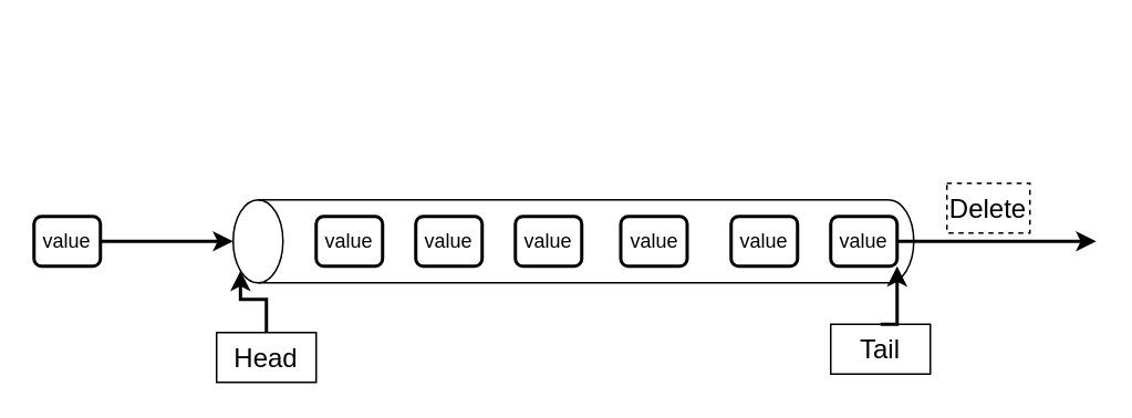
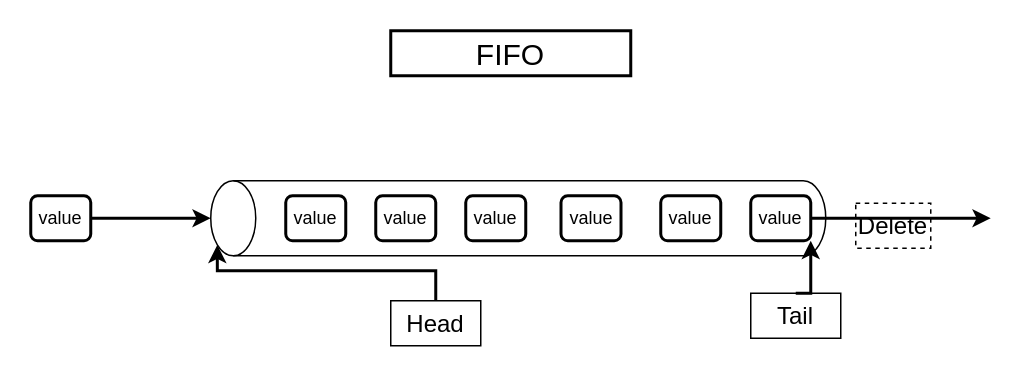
+ <mxCell id="3" value="&lt;font style=&quot;font-size: 20px&quot;&gt;FIFO&lt;/font&gt;" style="text;html=1;fillColor=none;align=center;verticalAlign=middle;whiteSpace=wrap;rounded=0;strokeColor=#000000;strokeWidth=2;" vertex="1" parent="1"><mxGeometry x="260" y="20" width="160" height="30" as="geometry" /></mxCell>
- <mxCell id="13" value="&lt;font style=&quot;font-size: 16px&quot;&gt;Delete&lt;/font&gt;" style="text;html=1;fillColor=none;align=center;verticalAlign=middle;whiteSpace=wrap;rounded=0;strokeColor=#000000;dashed=1;" vertex="1" parent="1"><mxGeometry x="570" y="110" width="50" height="30" as="geometry" /></mxCell>
+ <mxCell id="13" value="&lt;font style=&quot;font-size: 16px&quot;&gt;Delete&lt;/font&gt;" style="text;html=1;fillColor=none;align=center;verticalAlign=middle;whiteSpace=wrap;rounded=0;strokeColor=#000000;dashed=1;" vertex="1" parent="1"><mxGeometry x="570" y="135" width="50" height="30" as="geometry" /></mxCell>
- <mxCell id="15" value="&lt;font style=&quot;font-size: 16px&quot;&gt;Head&lt;/font&gt;" style="text;html=1;fillColor=none;align=center;verticalAlign=middle;whiteSpace=wrap;rounded=0;strokeColor=#000000;" vertex="1" parent="1"><mxGeometry x="130" y="200" width="60" height="30" as="geometry" /></mxCell>
+ <mxCell id="15" value="&lt;font style=&quot;font-size: 16px&quot;&gt;Head&lt;/font&gt;" style="text;html=1;fillColor=none;align=center;verticalAlign=middle;whiteSpace=wrap;rounded=0;strokeColor=#000000;" vertex="1" parent="1"><mxGeometry x="260" y="200" width="60" height="30" as="geometry" /></mxCell>
